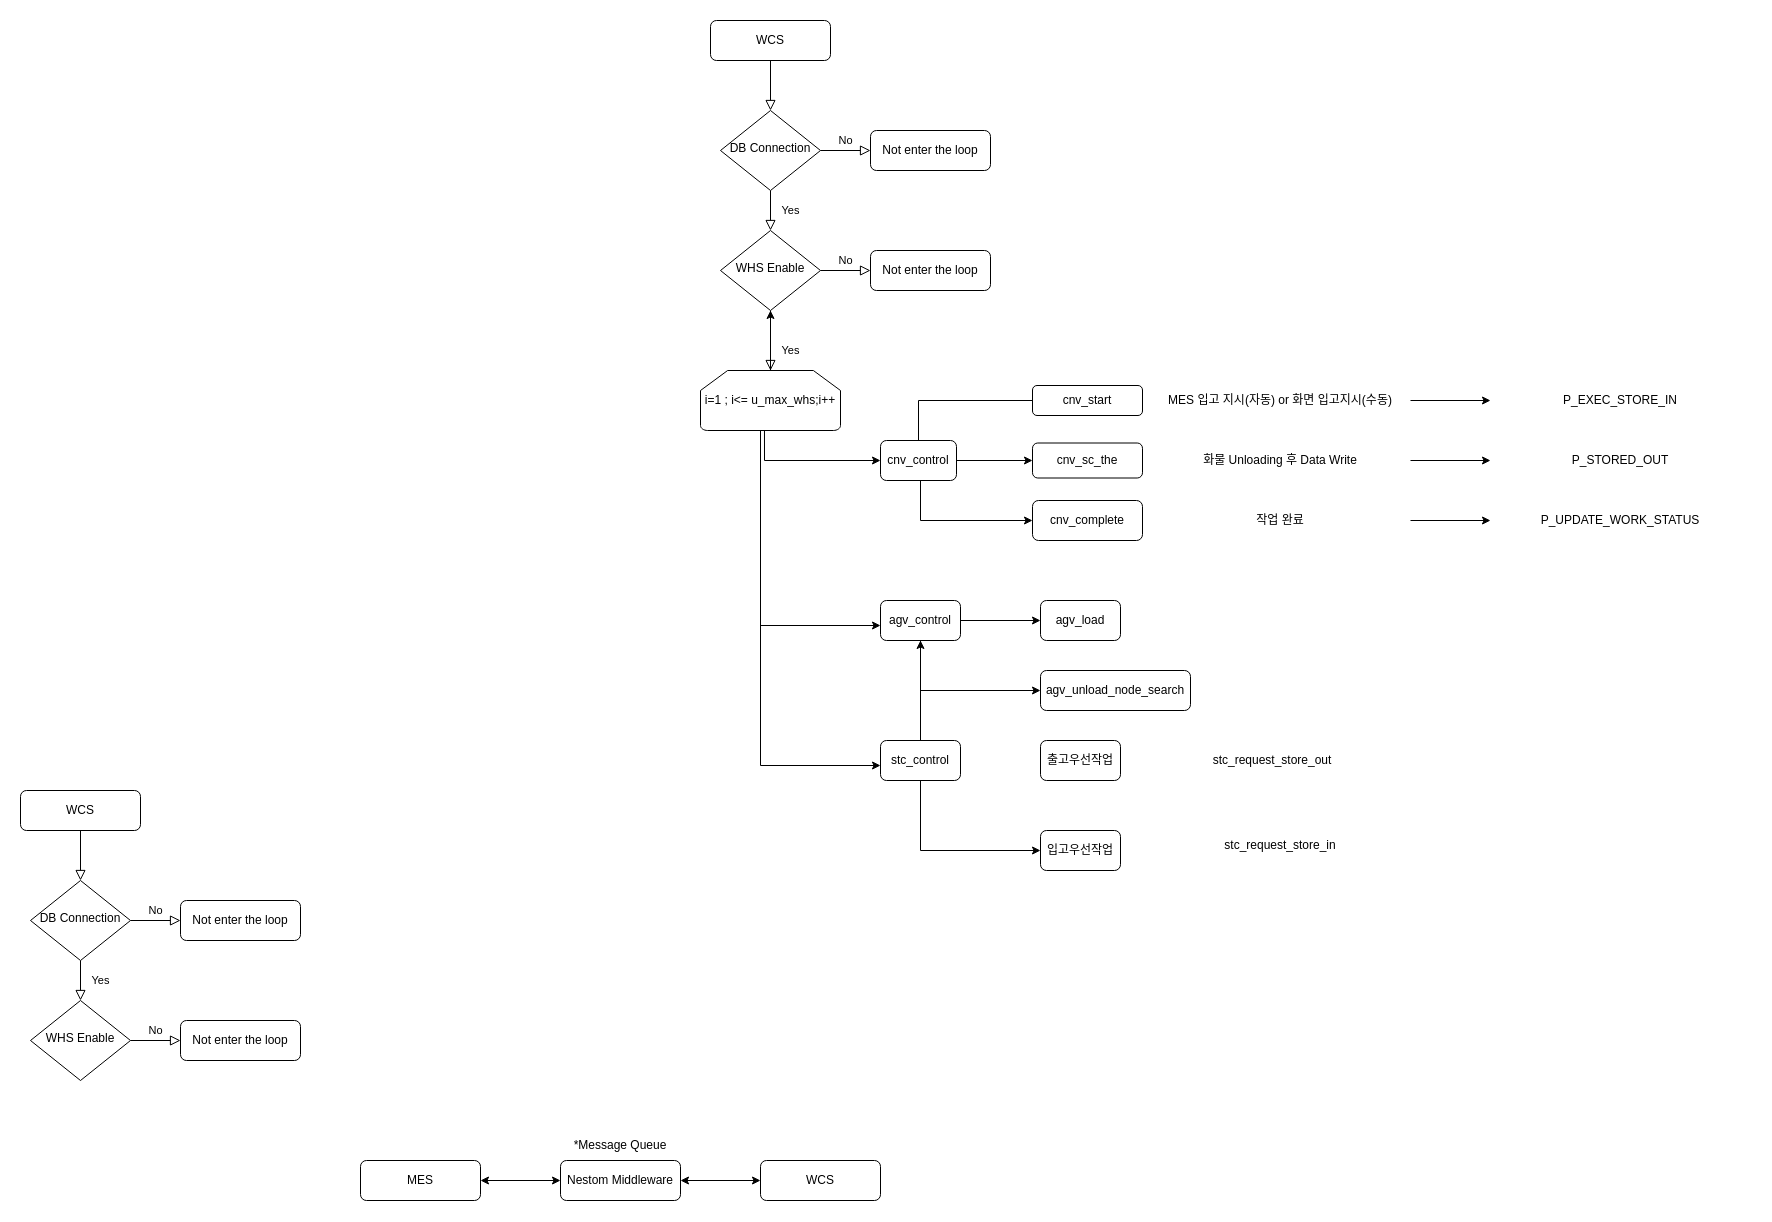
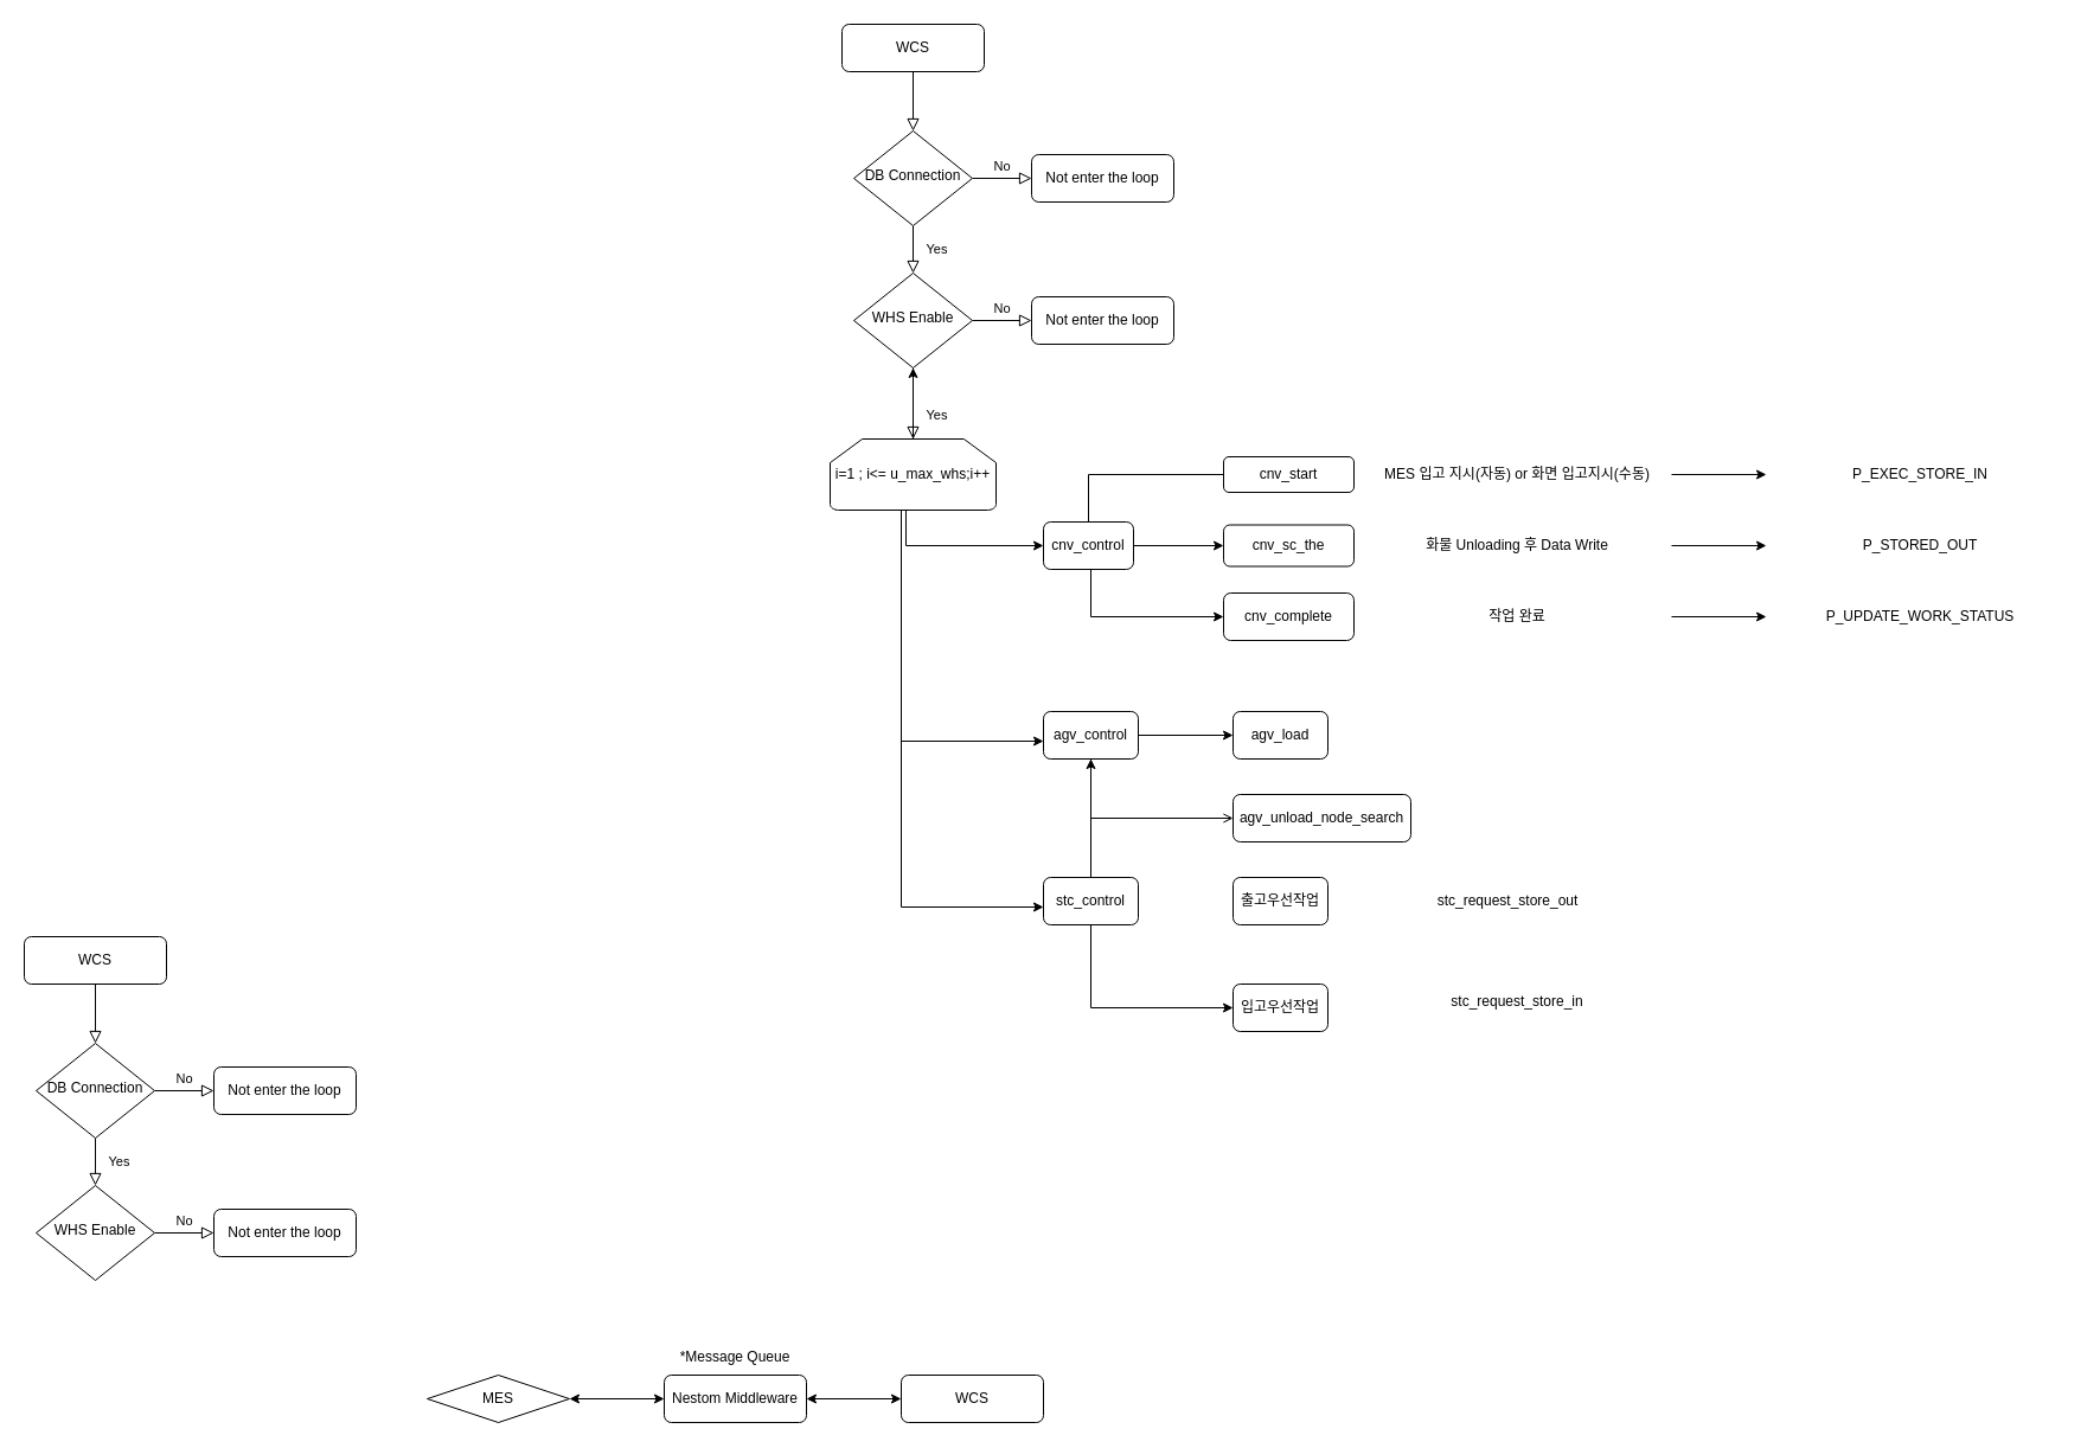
- <mxCell id="33" value="" style="edgeStyle=orthogonalEdgeStyle;rounded=0;orthogonalLoop=1;jettySize=auto;html=1;entryX=0;entryY=0.5;entryDx=0;entryDy=0;" edge="1" parent="1" source="34" target="36"><mxGeometry relative="1" as="geometry"><Array as="points"><mxPoint x="920" y="690" /></Array></mxGeometry></mxCell>
+ <mxCell id="33" value="" style="edgeStyle=orthogonalEdgeStyle;rounded=0;orthogonalLoop=1;jettySize=auto;html=1;entryX=0;entryY=0.5;entryDx=0;entryDy=0;endArrow=open;" edge="1" parent="1" source="34" target="36"><mxGeometry relative="1" as="geometry"><Array as="points"><mxPoint x="920" y="690" /></Array></mxGeometry></mxCell>
- <mxCell id="56" value="MES" style="rounded=1;whiteSpace=wrap;html=1;fontSize=12;glass=0;strokeWidth=1;shadow=0;" vertex="1" parent="1"><mxGeometry x="360" y="1160" width="120" height="40" as="geometry" /></mxCell>
+ <mxCell id="56" value="MES" style="rhombus;whiteSpace=wrap;html=1;fontSize=12;glass=0;strokeWidth=1;shadow=0;" vertex="1" parent="1"><mxGeometry x="360" y="1160" width="120" height="40" as="geometry" /></mxCell>
